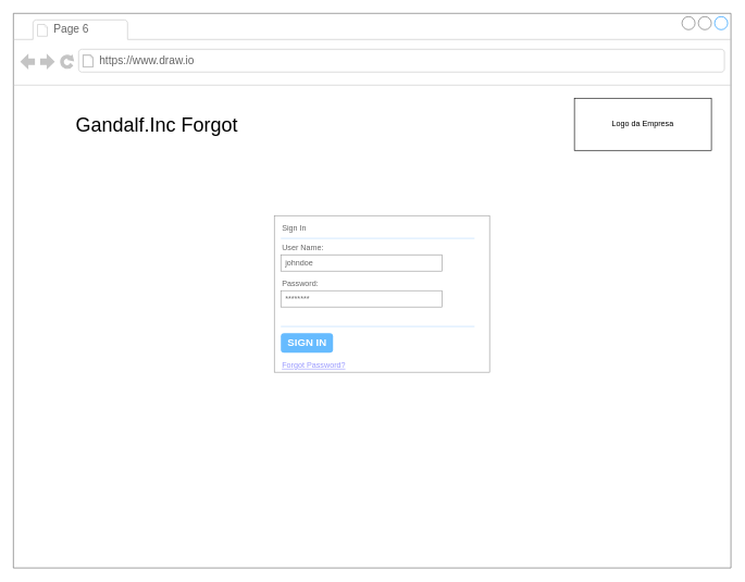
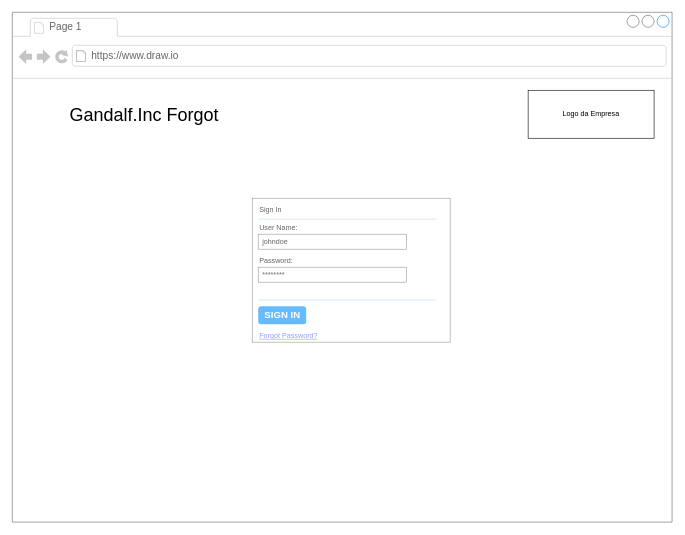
- <mxCell id="3" value="Page 6" style="strokeWidth=1;shadow=0;dashed=0;align=center;html=1;shape=mxgraph.mockup.containers.anchor;fontSize=17;fontColor=#666666;align=left;whiteSpace=wrap;" vertex="1" parent="2"><mxGeometry x="60" y="12" width="110" height="26" as="geometry" /></mxCell>
+ <mxCell id="3" value="Page 1" style="strokeWidth=1;shadow=0;dashed=0;align=center;html=1;shape=mxgraph.mockup.containers.anchor;fontSize=17;fontColor=#666666;align=left;whiteSpace=wrap;" vertex="1" parent="2"><mxGeometry x="60" y="12" width="110" height="26" as="geometry" /></mxCell>
